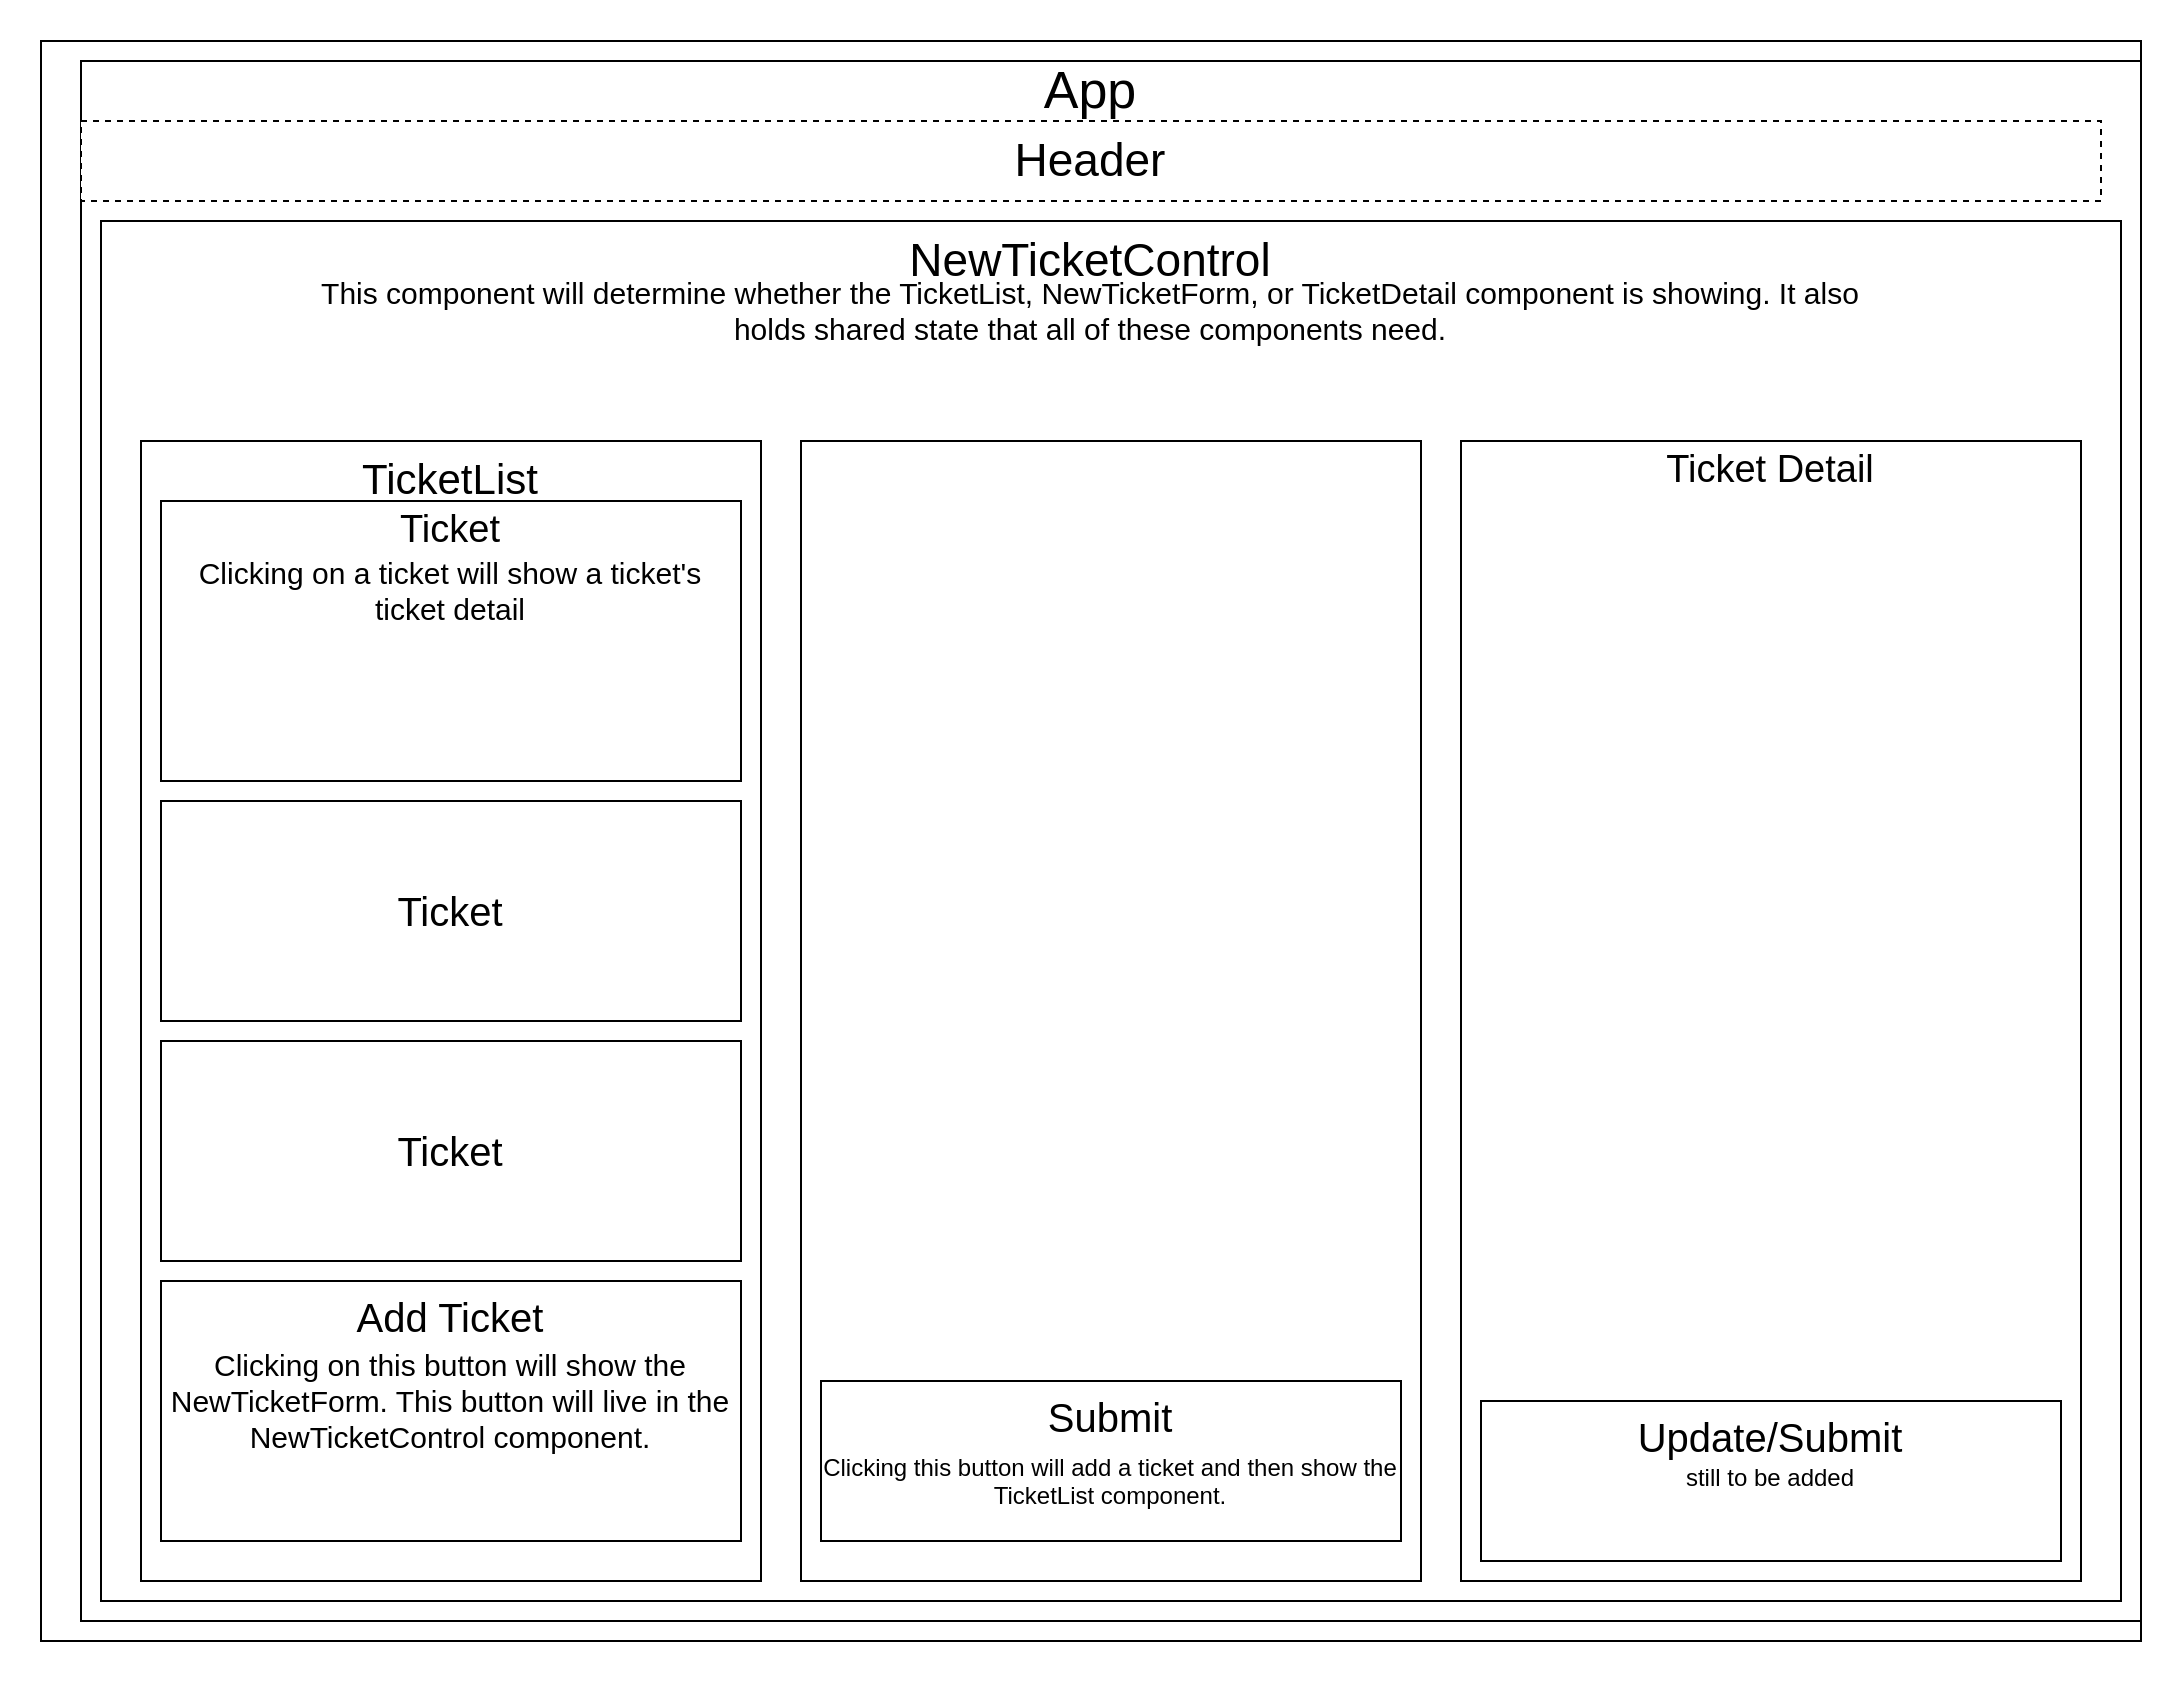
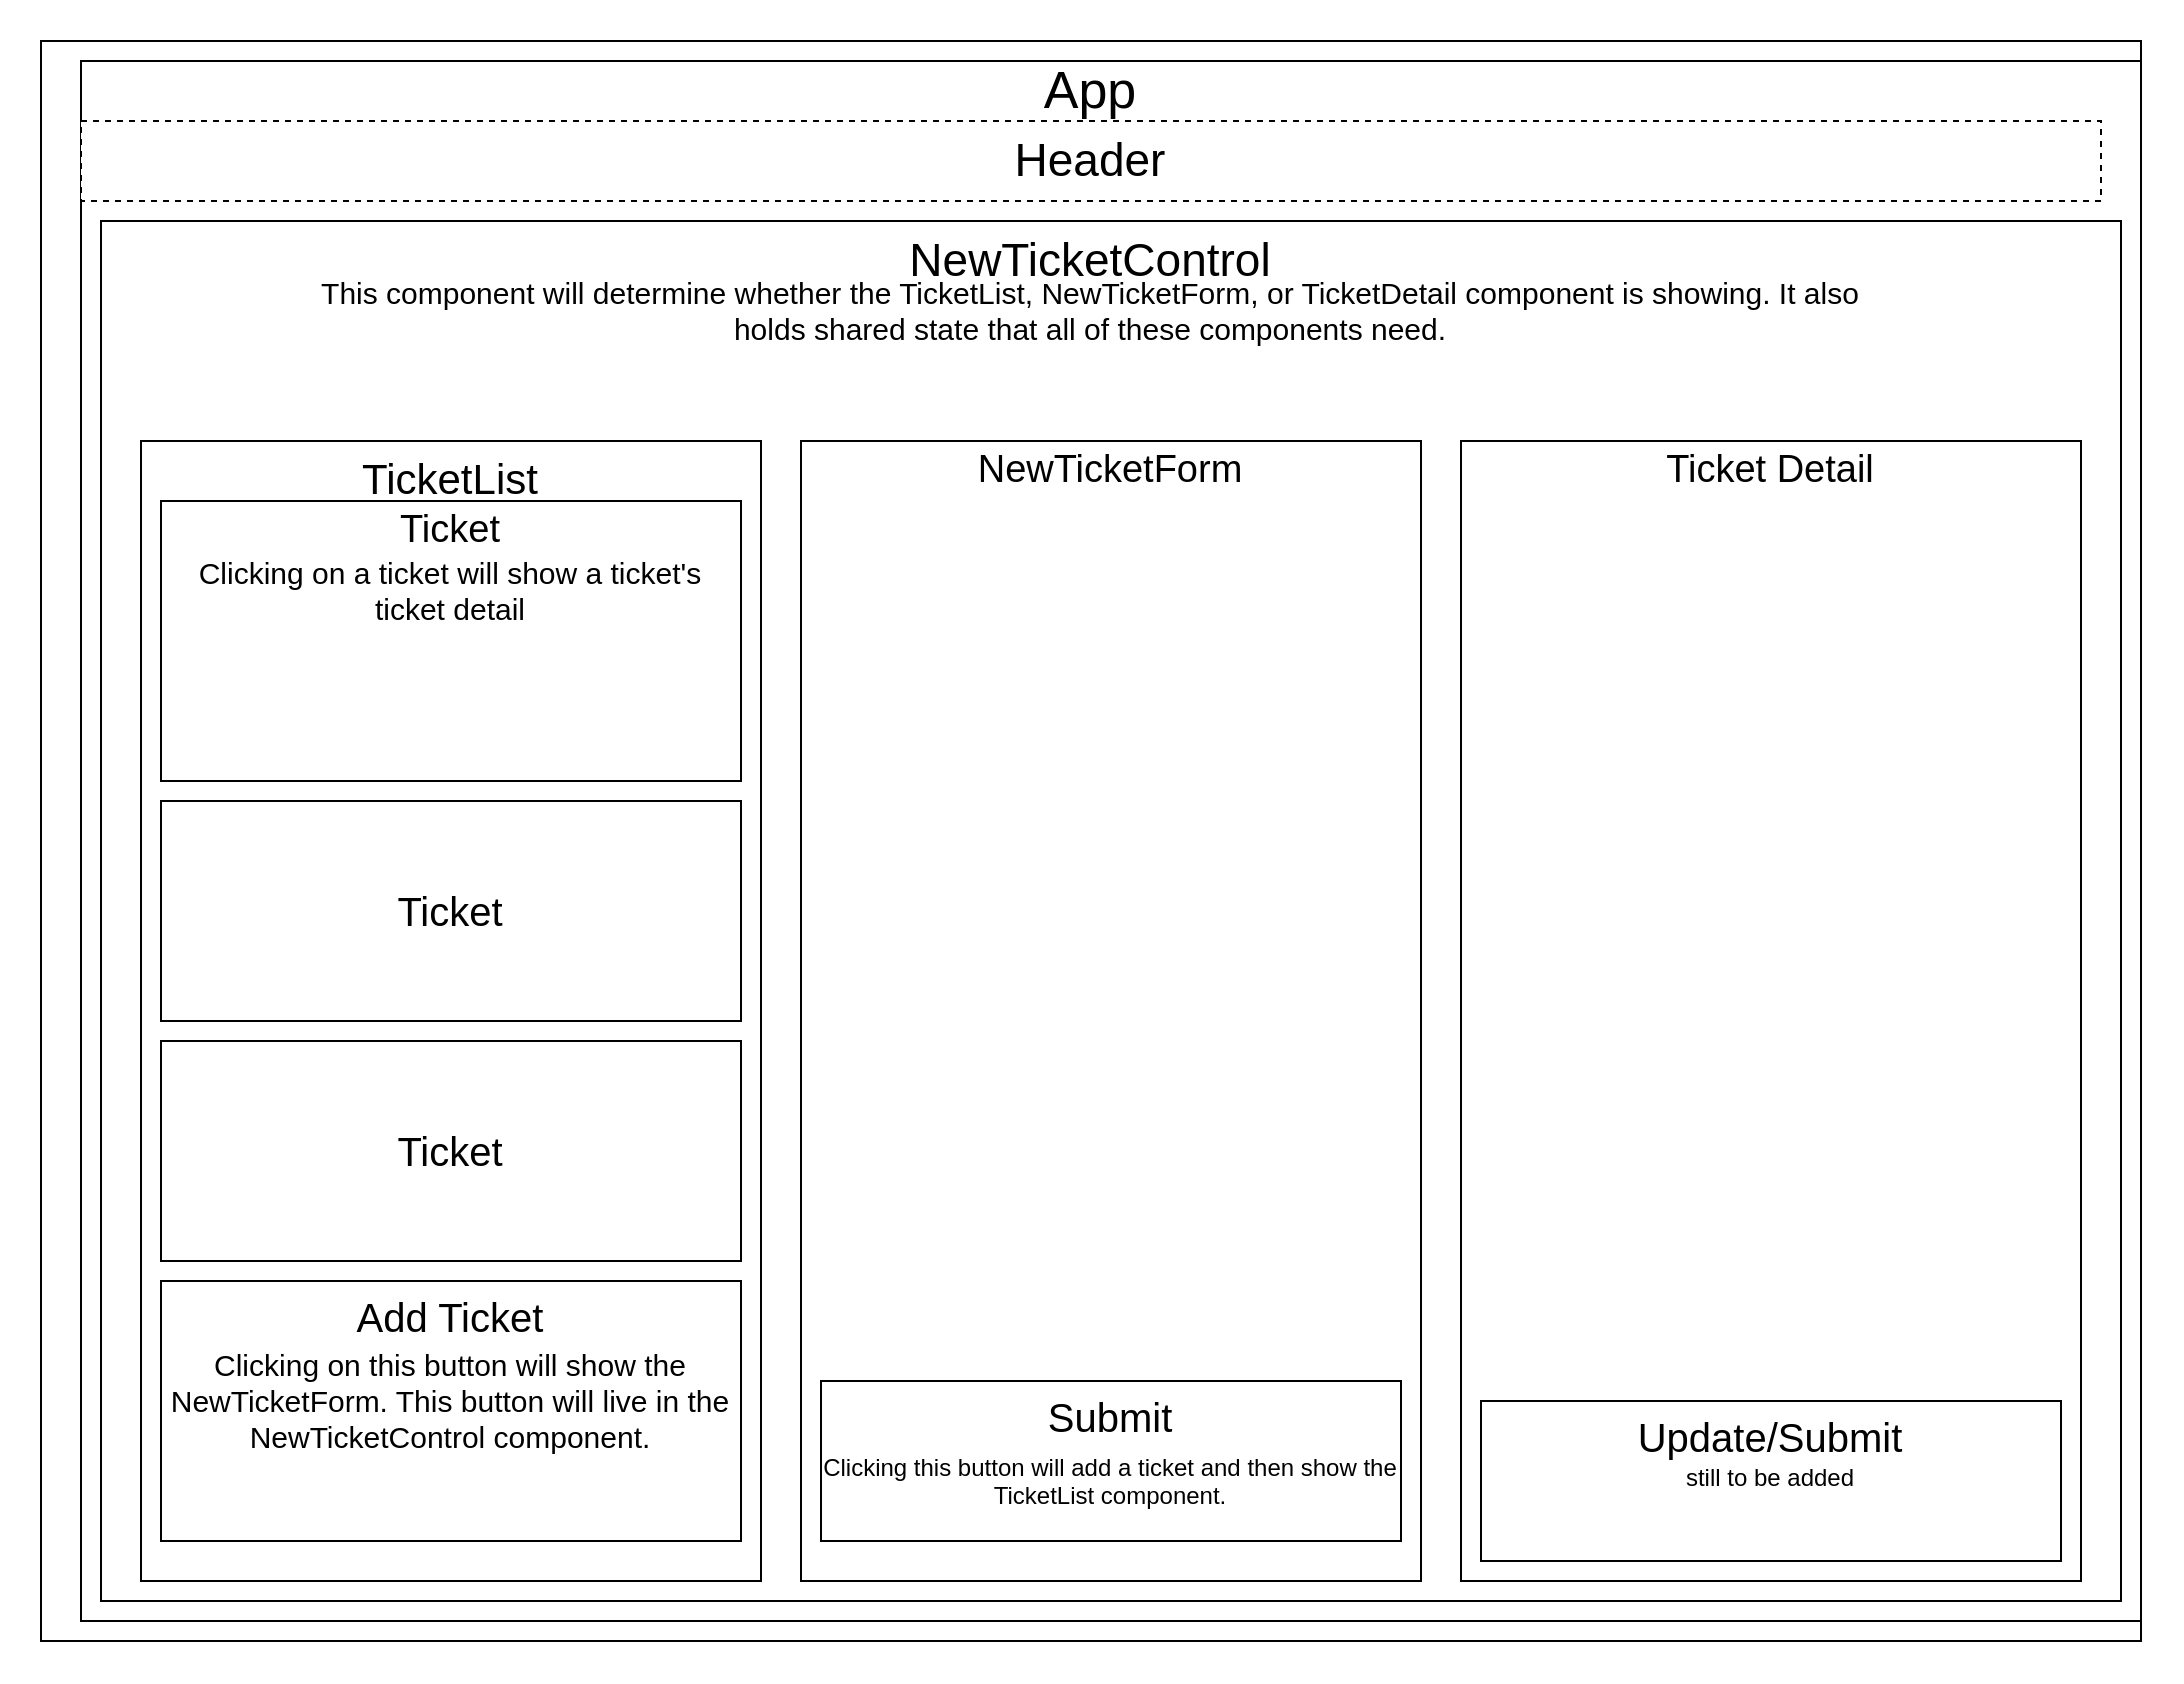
+ <mxCell id="15" value="NewTicketForm" style="text;html=1;strokeColor=none;fillColor=none;align=center;verticalAlign=middle;whiteSpace=wrap;rounded=0;fontSize=19;" vertex="1" parent="1"><mxGeometry x="400" y="220" width="310" height="30" as="geometry" /></mxCell>
